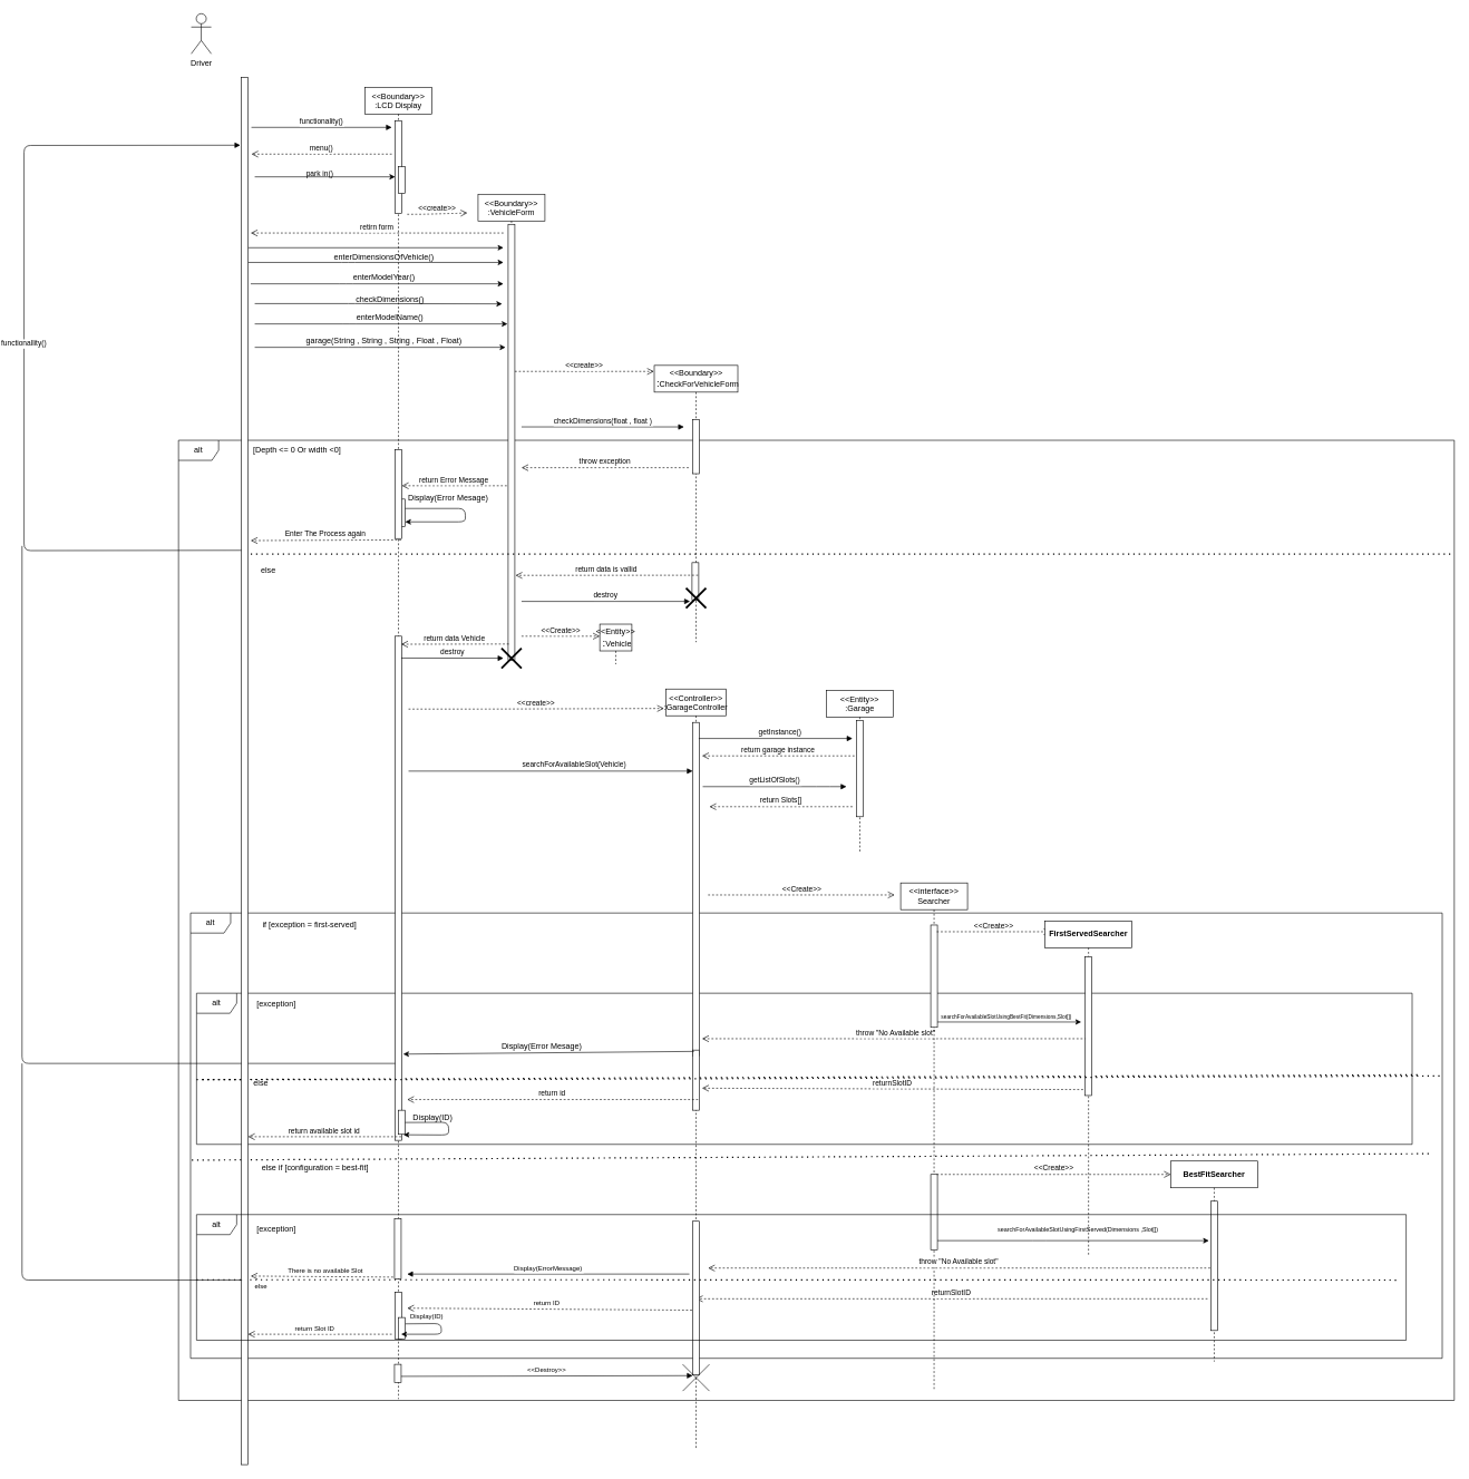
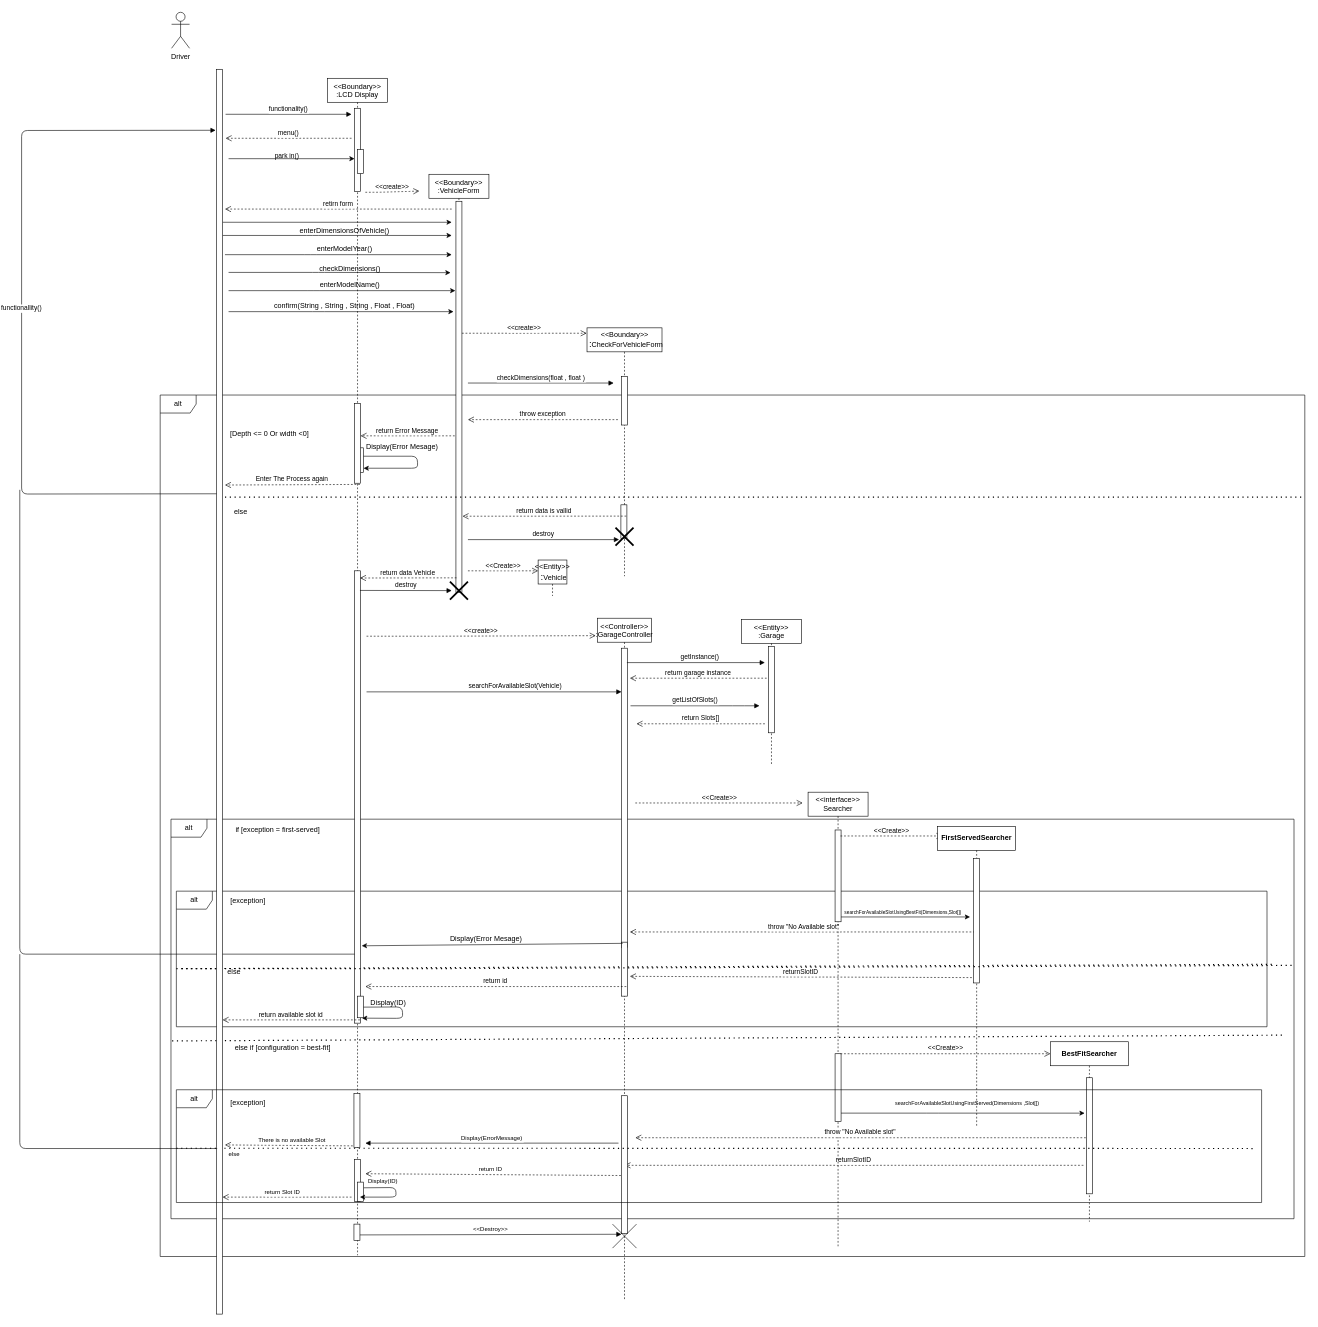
- <mxCell id="52" value="&lt;span style=&quot;text-align: left&quot;&gt;&lt;font style=&quot;font-size: 12px&quot;&gt;garage(String , String , String , Float , Float)&lt;/font&gt;&lt;/span&gt;" style="text;html=1;align=center;verticalAlign=middle;resizable=0;points=[];autosize=1;strokeColor=none;fillColor=none;" parent="1" vertex="1"><mxGeometry x="435" y="501" width="252" height="18" as="geometry" /></mxCell>
+ <mxCell id="52" value="&lt;span style=&quot;text-align: left&quot;&gt;&lt;font style=&quot;font-size: 12px&quot;&gt;confirm(String , String , String , Float , Float)&lt;/font&gt;&lt;/span&gt;" style="text;html=1;align=center;verticalAlign=middle;resizable=0;points=[];autosize=1;strokeColor=none;fillColor=none;" parent="1" vertex="1"><mxGeometry x="435" y="501" width="252" height="18" as="geometry" /></mxCell>
- <mxCell id="83" value="[Depth &amp;lt;= 0 Or width &amp;lt;0]" style="text;html=1;align=center;verticalAlign=middle;resizable=0;points=[];autosize=1;" parent="1" vertex="1"><mxGeometry x="359" y="664" width="144" height="18" as="geometry" /></mxCell>
+ <mxCell id="83" value="[Depth &amp;lt;= 0 Or width &amp;lt;0]" style="text;html=1;align=center;verticalAlign=middle;resizable=0;points=[];autosize=1;" parent="1" vertex="1"><mxGeometry x="364" y="714" width="144" height="18" as="geometry" /></mxCell>
